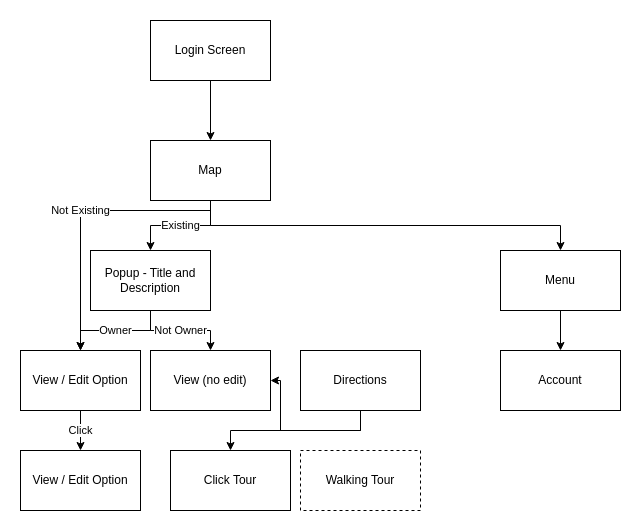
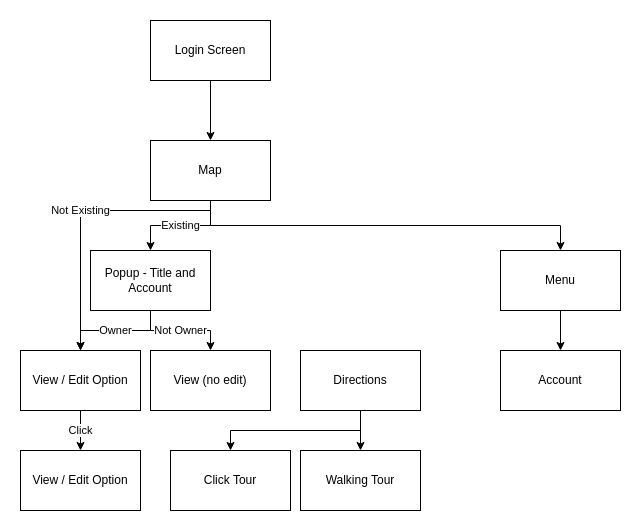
- <mxCell id="10" value="Popup - Title and Description" style="rounded=0;whiteSpace=wrap;html=1;" vertex="1" parent="1"><mxGeometry x="90" y="250" width="120" height="60" as="geometry" /></mxCell>
+ <mxCell id="10" value="Popup - Title and Account" style="rounded=0;whiteSpace=wrap;html=1;" vertex="1" parent="1"><mxGeometry x="90" y="250" width="120" height="60" as="geometry" /></mxCell>
- <mxCell id="18" style="edgeStyle=orthogonalEdgeStyle;rounded=0;orthogonalLoop=1;jettySize=auto;html=1;exitX=0.5;exitY=1;exitDx=0;exitDy=0;" edge="1" parent="1" source="20" target="11"><mxGeometry relative="1" as="geometry" /></mxCell>
+ <mxCell id="18" style="edgeStyle=orthogonalEdgeStyle;rounded=0;orthogonalLoop=1;jettySize=auto;html=1;exitX=0.5;exitY=1;exitDx=0;exitDy=0;entryX=0.5;entryY=0;entryDx=0;entryDy=0;" edge="1" parent="1" source="20" target="21"><mxGeometry relative="1" as="geometry" /></mxCell>
- <mxCell id="21" value="Walking Tour" style="rounded=0;whiteSpace=wrap;html=1;dashed=1;" vertex="1" parent="1"><mxGeometry x="300" y="450" width="120" height="60" as="geometry" /></mxCell>
+ <mxCell id="21" value="Walking Tour" style="rounded=0;whiteSpace=wrap;html=1;" vertex="1" parent="1"><mxGeometry x="300" y="450" width="120" height="60" as="geometry" /></mxCell>
